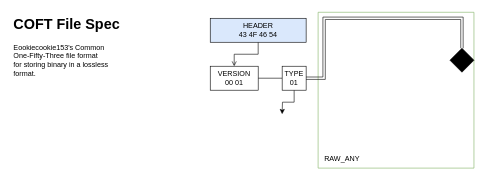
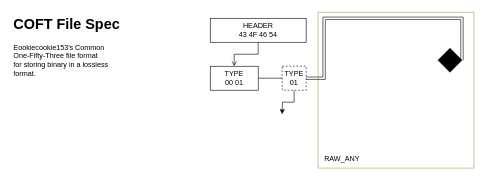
- <mxCell id="6" value="HEADER&lt;div&gt;&lt;span style=&quot;background-color: transparent; color: light-dark(rgb(0, 0, 0), rgb(255, 255, 255));&quot; class=&quot;hljs-number&quot;&gt;43&lt;/span&gt;&lt;span style=&quot;background-color: transparent; color: light-dark(rgb(0, 0, 0), rgb(255, 255, 255));&quot;&gt; &lt;/span&gt;&lt;span style=&quot;background-color: transparent; color: light-dark(rgb(0, 0, 0), rgb(255, 255, 255));&quot; class=&quot;hljs-number&quot;&gt;4F&lt;/span&gt;&lt;span style=&quot;background-color: transparent; color: light-dark(rgb(0, 0, 0), rgb(255, 255, 255));&quot;&gt; &lt;/span&gt;&lt;span style=&quot;background-color: transparent; color: light-dark(rgb(0, 0, 0), rgb(255, 255, 255));&quot; class=&quot;hljs-number&quot;&gt;46&lt;/span&gt;&lt;span style=&quot;background-color: transparent; color: light-dark(rgb(0, 0, 0), rgb(255, 255, 255));&quot;&gt; &lt;/span&gt;&lt;span style=&quot;background-color: transparent; color: light-dark(rgb(0, 0, 0), rgb(255, 255, 255));&quot; class=&quot;hljs-number&quot;&gt;54&lt;/span&gt;&lt;/div&gt;" style="rounded=0;whiteSpace=wrap;html=1;fillColor=#dae8fc;" vertex="1" parent="1"><mxGeometry x="350" y="30" width="160" height="40" as="geometry" /></mxCell>
+ <mxCell id="6" value="HEADER&lt;div&gt;&lt;span style=&quot;background-color: transparent; color: light-dark(rgb(0, 0, 0), rgb(255, 255, 255));&quot; class=&quot;hljs-number&quot;&gt;43&lt;/span&gt;&lt;span style=&quot;background-color: transparent; color: light-dark(rgb(0, 0, 0), rgb(255, 255, 255));&quot;&gt; &lt;/span&gt;&lt;span style=&quot;background-color: transparent; color: light-dark(rgb(0, 0, 0), rgb(255, 255, 255));&quot; class=&quot;hljs-number&quot;&gt;4F&lt;/span&gt;&lt;span style=&quot;background-color: transparent; color: light-dark(rgb(0, 0, 0), rgb(255, 255, 255));&quot;&gt; &lt;/span&gt;&lt;span style=&quot;background-color: transparent; color: light-dark(rgb(0, 0, 0), rgb(255, 255, 255));&quot; class=&quot;hljs-number&quot;&gt;46&lt;/span&gt;&lt;span style=&quot;background-color: transparent; color: light-dark(rgb(0, 0, 0), rgb(255, 255, 255));&quot;&gt; &lt;/span&gt;&lt;span style=&quot;background-color: transparent; color: light-dark(rgb(0, 0, 0), rgb(255, 255, 255));&quot; class=&quot;hljs-number&quot;&gt;54&lt;/span&gt;&lt;/div&gt;" style="rounded=0;whiteSpace=wrap;html=1;" vertex="1" parent="1"><mxGeometry x="350" y="30" width="160" height="40" as="geometry" /></mxCell>
- <mxCell id="3" value="&lt;span style=&quot;background-color: transparent; color: light-dark(rgb(0, 0, 0), rgb(255, 255, 255));&quot;&gt;01&lt;/span&gt;" style="rhombus;whiteSpace=wrap;html=1;gradientColor=light-dark(#82b366, #295a0d);" vertex="1" parent="2"><mxGeometry x="220" y="60" width="40" height="40" as="geometry" /></mxCell>
+ <mxCell id="3" value="&lt;span style=&quot;background-color: transparent; color: light-dark(rgb(0, 0, 0), rgb(255, 255, 255));&quot;&gt;01&lt;/span&gt;" style="rhombus;whiteSpace=wrap;html=1;gradientColor=light-dark(#82b366, #295a0d);" vertex="1" parent="2"><mxGeometry x="200" y="60" width="40" height="40" as="geometry" /></mxCell>
- <mxCell id="8" value="VERSION&lt;div&gt;00 01&lt;/div&gt;" style="whiteSpace=wrap;html=1;rounded=0;" vertex="1" parent="1"><mxGeometry x="350" y="110" width="80" height="40" as="geometry" /></mxCell>
+ <mxCell id="8" value="TYPE&lt;div&gt;00 01&lt;/div&gt;" style="whiteSpace=wrap;html=1;rounded=0;" vertex="1" parent="1"><mxGeometry x="350" y="110" width="80" height="40" as="geometry" /></mxCell>
- <mxCell id="10" value="TYPE&lt;div&gt;01&lt;/div&gt;" style="whiteSpace=wrap;html=1;rounded=0;" vertex="1" parent="1"><mxGeometry x="470" y="110" width="40" height="40" as="geometry" /></mxCell>
+ <mxCell id="10" value="TYPE&lt;div&gt;01&lt;/div&gt;" style="whiteSpace=wrap;html=1;rounded=0;dashed=1;" vertex="1" parent="1"><mxGeometry x="470" y="110" width="40" height="40" as="geometry" /></mxCell>
